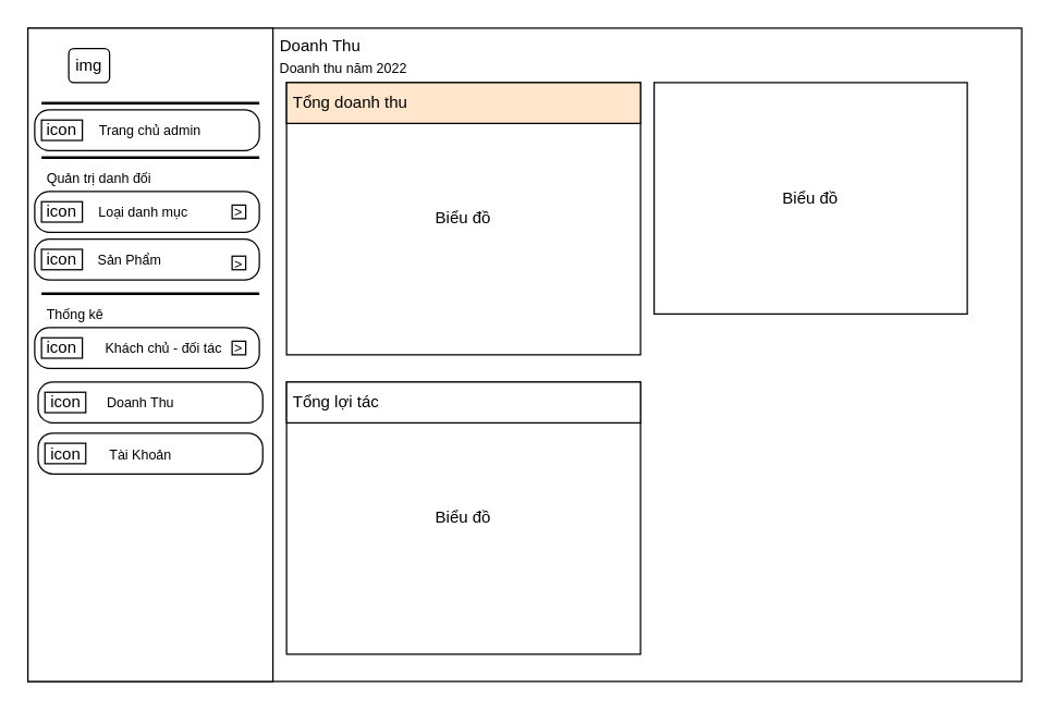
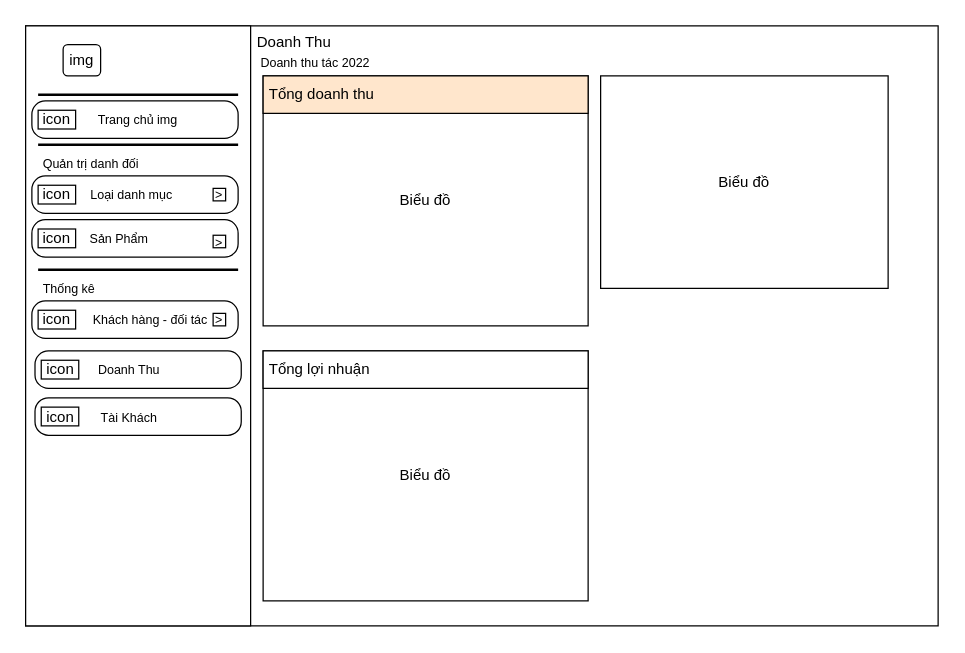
- <mxCell id="29" value="Doanh thu năm 2022" style="text;html=1;strokeColor=none;fillColor=none;align=center;verticalAlign=middle;whiteSpace=wrap;rounded=0;fontFamily=Helvetica;fontSize=10;fontColor=default;" vertex="1" parent="1"><mxGeometry x="202" y="45" width="100" height="7.5" as="geometry" /></mxCell>
+ <mxCell id="29" value="Doanh thu tác 2022" style="text;html=1;strokeColor=none;fillColor=none;align=center;verticalAlign=middle;whiteSpace=wrap;rounded=0;fontFamily=Helvetica;fontSize=10;fontColor=default;" vertex="1" parent="1"><mxGeometry x="202" y="45" width="100" height="7.5" as="geometry" /></mxCell>
- <mxCell id="13" value="Trang chủ admin" style="text;html=1;strokeColor=none;fillColor=none;align=center;verticalAlign=middle;whiteSpace=wrap;rounded=0;fontSize=10;" vertex="1" parent="1"><mxGeometry x="70" y="87.5" width="80" height="15" as="geometry" /></mxCell>
+ <mxCell id="13" value="Trang chủ img" style="text;html=1;strokeColor=none;fillColor=none;align=center;verticalAlign=middle;whiteSpace=wrap;rounded=0;fontSize=10;" vertex="1" parent="1"><mxGeometry x="70" y="87.5" width="80" height="15" as="geometry" /></mxCell>
- <mxCell id="17" value="Khách chủ - đối tác" style="text;html=1;strokeColor=none;fillColor=none;align=center;verticalAlign=middle;whiteSpace=wrap;rounded=0;fontSize=10;" vertex="1" parent="1"><mxGeometry x="70" y="247.5" width="100" height="15" as="geometry" /></mxCell>
+ <mxCell id="17" value="Khách hàng - đối tác" style="text;html=1;strokeColor=none;fillColor=none;align=center;verticalAlign=middle;whiteSpace=wrap;rounded=0;fontSize=10;" vertex="1" parent="1"><mxGeometry x="70" y="247.5" width="100" height="15" as="geometry" /></mxCell>
- <mxCell id="37" value="Tổng lợi tác" style="rounded=0;whiteSpace=wrap;html=1;align=left;spacingLeft=3;" vertex="1" parent="1"><mxGeometry x="210" y="280" width="260" height="30" as="geometry" /></mxCell>
+ <mxCell id="37" value="Tổng lợi nhuận" style="rounded=0;whiteSpace=wrap;html=1;align=left;spacingLeft=3;" vertex="1" parent="1"><mxGeometry x="210" y="280" width="260" height="30" as="geometry" /></mxCell>
- <mxCell id="22" value="Tài Khoản" style="text;html=1;strokeColor=none;fillColor=none;align=center;verticalAlign=middle;whiteSpace=wrap;rounded=0;fontSize=10;" vertex="1" parent="1"><mxGeometry x="72.5" y="325" width="60" height="15" as="geometry" /></mxCell>
+ <mxCell id="22" value="Tài Khách" style="text;html=1;strokeColor=none;fillColor=none;align=center;verticalAlign=middle;whiteSpace=wrap;rounded=0;fontSize=10;" vertex="1" parent="1"><mxGeometry x="72.5" y="325" width="60" height="15" as="geometry" /></mxCell>
